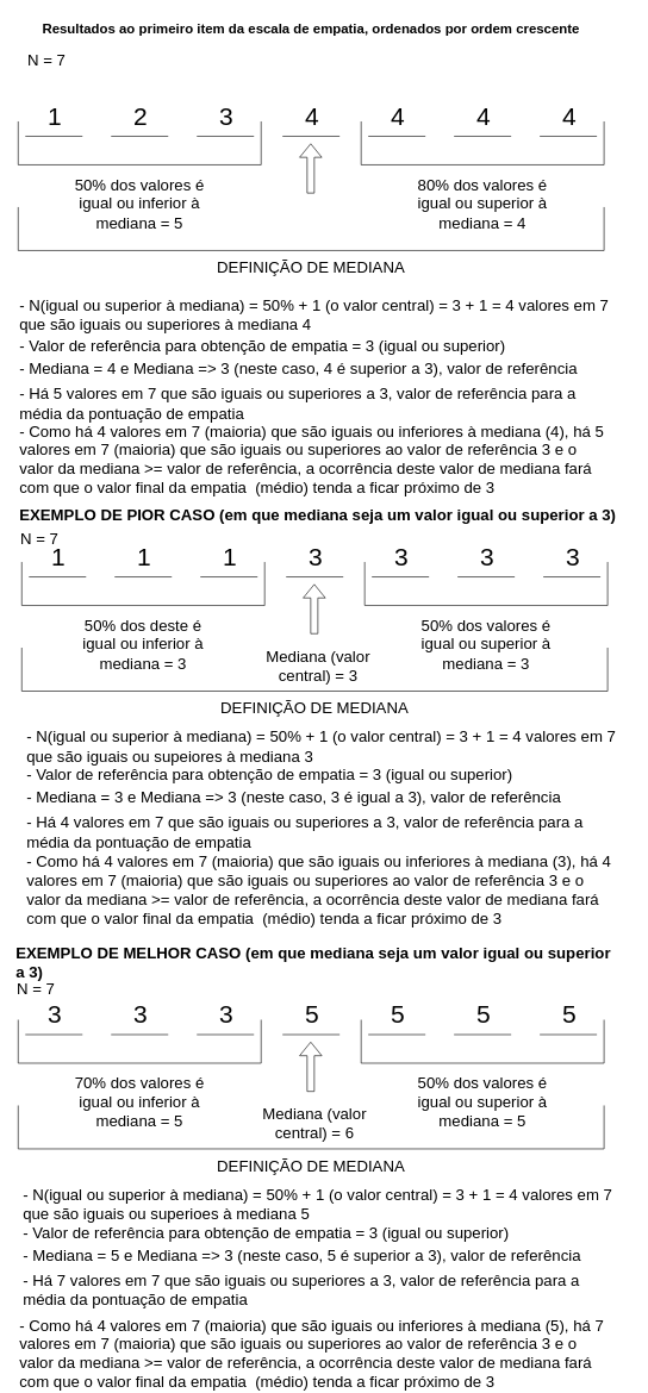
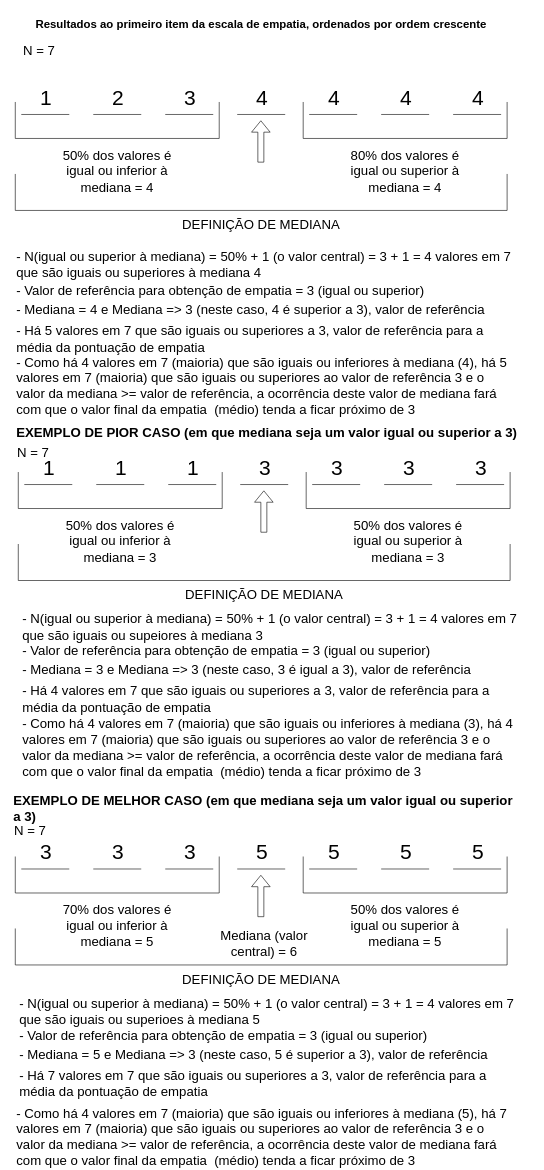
- <mxCell id="21" value="&lt;font style=&quot;font-size: 22px;&quot;&gt;50% dos valores é igual ou inferior à mediana = 5&lt;/font&gt;" style="text;html=1;strokeColor=none;fillColor=none;align=center;verticalAlign=middle;whiteSpace=wrap;rounded=0;" vertex="1" parent="1"><mxGeometry x="95" y="190" width="200" height="190" as="geometry" /></mxCell>
+ <mxCell id="21" value="&lt;font style=&quot;font-size: 22px;&quot;&gt;50% dos valores é igual ou inferior à mediana = 4&lt;/font&gt;" style="text;html=1;strokeColor=none;fillColor=none;align=center;verticalAlign=middle;whiteSpace=wrap;rounded=0;" vertex="1" parent="1"><mxGeometry x="95" y="190" width="200" height="190" as="geometry" /></mxCell>
- <mxCell id="48" value="&lt;font style=&quot;font-size: 22px;&quot;&gt;50% dos deste é igual ou inferior à mediana = 3&lt;/font&gt;" style="text;html=1;strokeColor=none;fillColor=none;align=center;verticalAlign=middle;whiteSpace=wrap;rounded=0;" vertex="1" parent="1"><mxGeometry x="100" y="807" width="200" height="190" as="geometry" /></mxCell>
+ <mxCell id="48" value="&lt;font style=&quot;font-size: 22px;&quot;&gt;50% dos valores é igual ou inferior à mediana = 3&lt;/font&gt;" style="text;html=1;strokeColor=none;fillColor=none;align=center;verticalAlign=middle;whiteSpace=wrap;rounded=0;" vertex="1" parent="1"><mxGeometry x="100" y="807" width="200" height="190" as="geometry" /></mxCell>
- <mxCell id="46" value="&lt;font style=&quot;font-size: 22px;&quot;&gt;Mediana (valor central) = 3&lt;/font&gt;" style="text;html=1;strokeColor=none;fillColor=none;align=center;verticalAlign=middle;whiteSpace=wrap;rounded=0;" vertex="1" parent="1"><mxGeometry x="370" y="907" width="150" height="50" as="geometry" /></mxCell>
